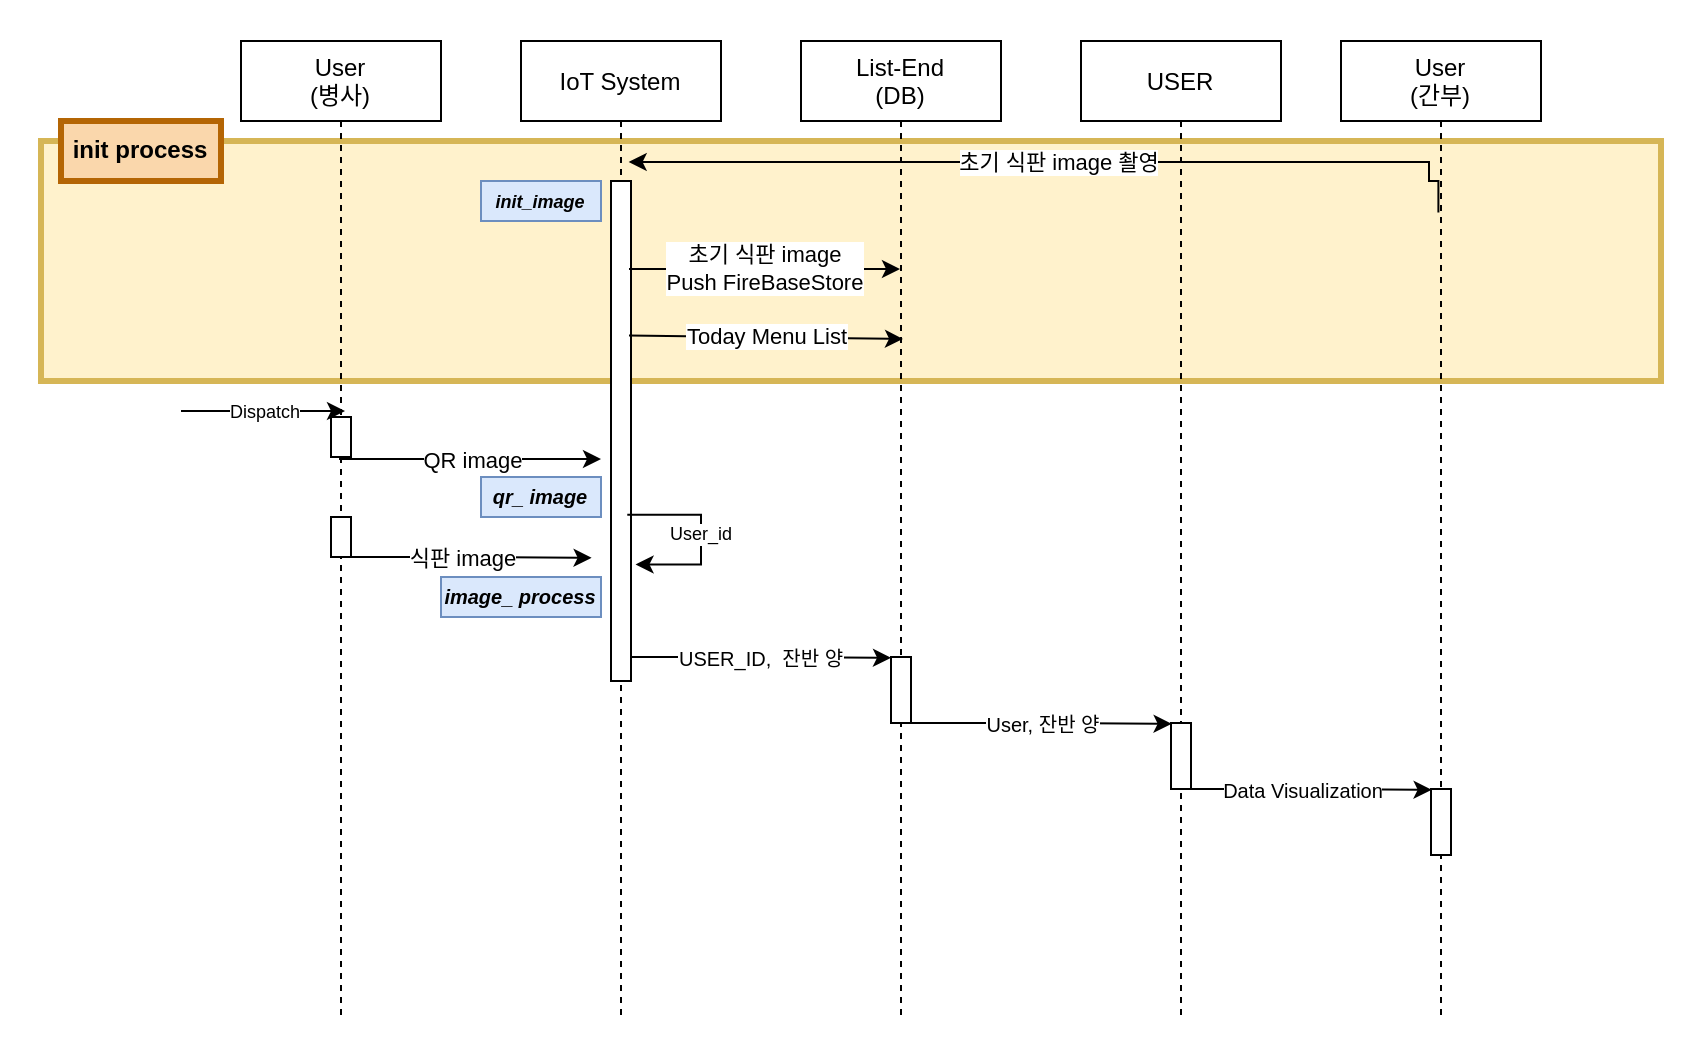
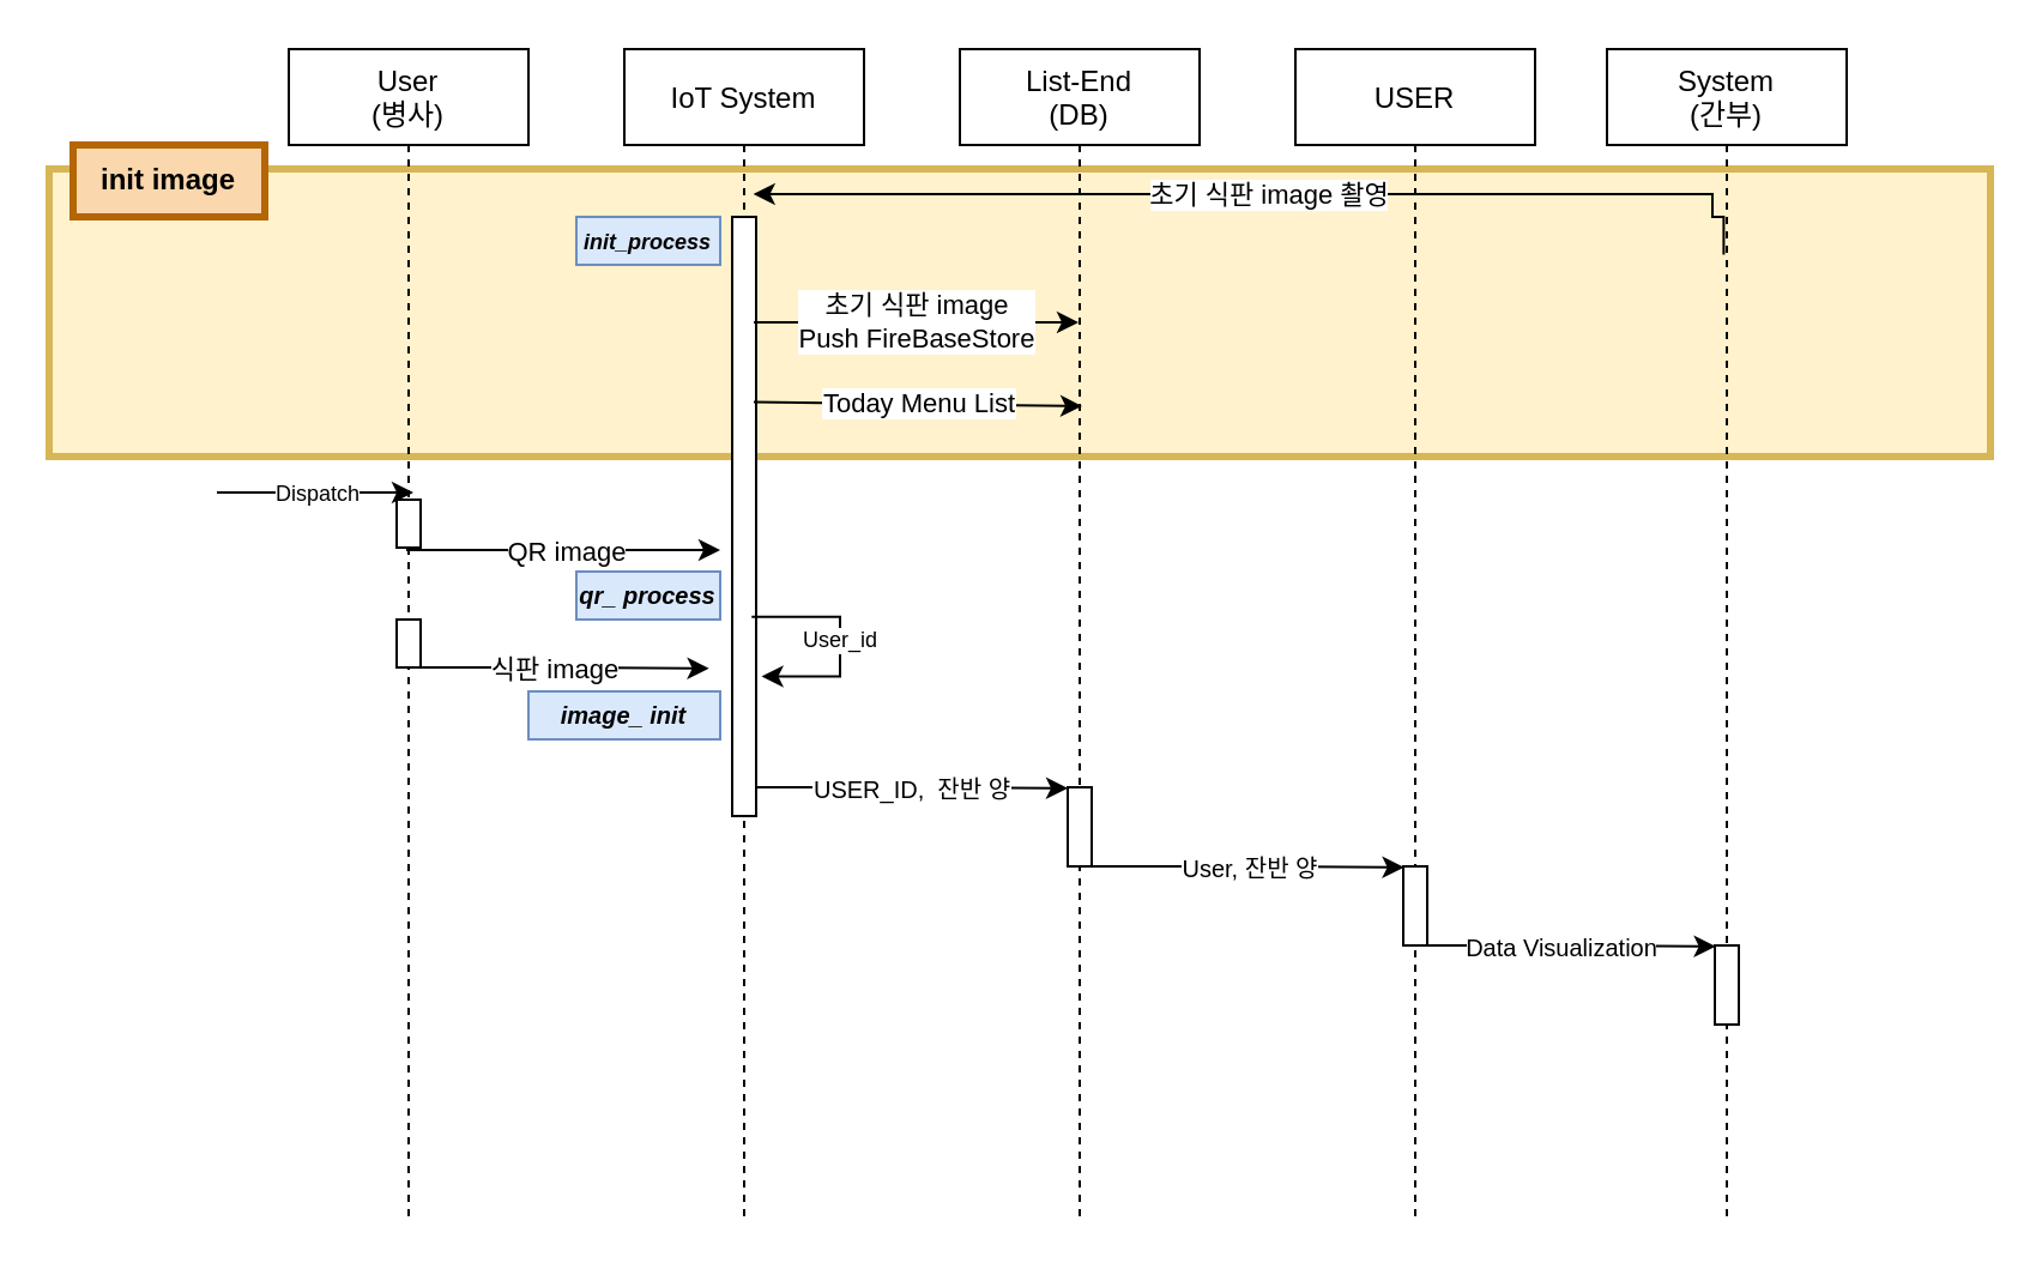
- <mxCell id="23" value="User&#10;(간부)" style="shape=umlLifeline;perimeter=lifelinePerimeter;container=1;collapsible=0;recursiveResize=0;rounded=0;shadow=0;strokeWidth=1;" parent="1" vertex="1"><mxGeometry x="670" y="20" width="100" height="490" as="geometry" /></mxCell>
+ <mxCell id="23" value="System&#10;(간부)" style="shape=umlLifeline;perimeter=lifelinePerimeter;container=1;collapsible=0;recursiveResize=0;rounded=0;shadow=0;strokeWidth=1;" parent="1" vertex="1"><mxGeometry x="670" y="20" width="100" height="490" as="geometry" /></mxCell>
- <mxCell id="29" value="&lt;b&gt;init process&lt;/b&gt;" style="text;html=1;strokeColor=#b46504;fillColor=#fad7ac;align=center;verticalAlign=middle;whiteSpace=wrap;rounded=0;strokeWidth=3;" parent="1" vertex="1"><mxGeometry x="30" y="60" width="80" height="30" as="geometry" /></mxCell>
+ <mxCell id="29" value="&lt;b&gt;init image&lt;/b&gt;" style="text;html=1;strokeColor=#b46504;fillColor=#fad7ac;align=center;verticalAlign=middle;whiteSpace=wrap;rounded=0;strokeWidth=3;" parent="1" vertex="1"><mxGeometry x="30" y="60" width="80" height="30" as="geometry" /></mxCell>
- <mxCell id="30" value="&lt;font style=&quot;font-size: 9px&quot;&gt;&lt;b&gt;&lt;i&gt;init_image&lt;/i&gt;&lt;/b&gt;&lt;/font&gt;" style="text;html=1;strokeColor=#6c8ebf;fillColor=#dae8fc;align=center;verticalAlign=middle;whiteSpace=wrap;rounded=0;" parent="1" vertex="1"><mxGeometry x="240" y="90" width="60" height="20" as="geometry" /></mxCell>
+ <mxCell id="30" value="&lt;font style=&quot;font-size: 9px&quot;&gt;&lt;b&gt;&lt;i&gt;init_process&lt;/i&gt;&lt;/b&gt;&lt;/font&gt;" style="text;html=1;strokeColor=#6c8ebf;fillColor=#dae8fc;align=center;verticalAlign=middle;whiteSpace=wrap;rounded=0;" parent="1" vertex="1"><mxGeometry x="240" y="90" width="60" height="20" as="geometry" /></mxCell>
- <mxCell id="10" value="&lt;font size=&quot;1&quot;&gt;&lt;b&gt;&lt;i&gt;qr_ image&lt;/i&gt;&lt;/b&gt;&lt;/font&gt;" style="text;html=1;strokeColor=#6c8ebf;fillColor=#dae8fc;align=center;verticalAlign=middle;whiteSpace=wrap;rounded=0;" parent="8" vertex="1"><mxGeometry x="-20" y="218" width="60" height="20" as="geometry" /></mxCell>
+ <mxCell id="10" value="&lt;font size=&quot;1&quot;&gt;&lt;b&gt;&lt;i&gt;qr_ process&lt;/i&gt;&lt;/b&gt;&lt;/font&gt;" style="text;html=1;strokeColor=#6c8ebf;fillColor=#dae8fc;align=center;verticalAlign=middle;whiteSpace=wrap;rounded=0;" parent="8" vertex="1"><mxGeometry x="-20" y="218" width="60" height="20" as="geometry" /></mxCell>
- <mxCell id="11" value="&lt;font size=&quot;1&quot;&gt;&lt;b&gt;&lt;i&gt;image_ process&lt;/i&gt;&lt;/b&gt;&lt;/font&gt;" style="text;html=1;strokeColor=#6c8ebf;fillColor=#dae8fc;align=center;verticalAlign=middle;whiteSpace=wrap;rounded=0;" parent="8" vertex="1"><mxGeometry x="-40" y="268" width="80" height="20" as="geometry" /></mxCell>
+ <mxCell id="11" value="&lt;font size=&quot;1&quot;&gt;&lt;b&gt;&lt;i&gt;image_ init&lt;/i&gt;&lt;/b&gt;&lt;/font&gt;" style="text;html=1;strokeColor=#6c8ebf;fillColor=#dae8fc;align=center;verticalAlign=middle;whiteSpace=wrap;rounded=0;" parent="8" vertex="1"><mxGeometry x="-40" y="268" width="80" height="20" as="geometry" /></mxCell>
